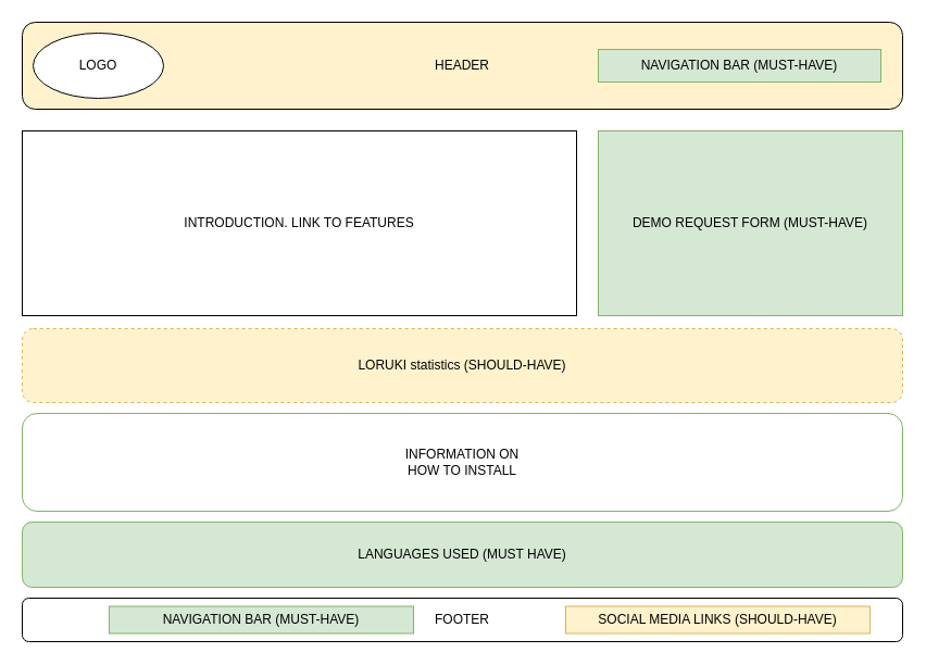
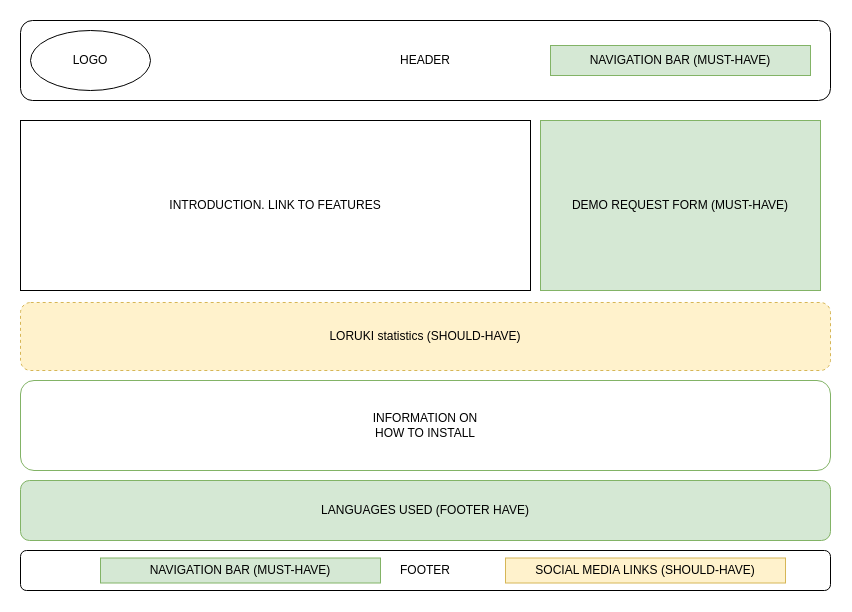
- <mxCell id="2" value="HEADER" style="rounded=1;whiteSpace=wrap;html=1;fillColor=#fff2cc;" vertex="1" parent="1"><mxGeometry x="20" y="20" width="810" height="80" as="geometry" /></mxCell>
+ <mxCell id="2" value="HEADER" style="rounded=1;whiteSpace=wrap;html=1;" vertex="1" parent="1"><mxGeometry x="20" y="20" width="810" height="80" as="geometry" /></mxCell>
- <mxCell id="7" value="DEMO REQUEST FORM (MUST-HAVE)" style="rounded=0;whiteSpace=wrap;html=1;fillColor=#d5e8d4;strokeColor=#82b366;" vertex="1" parent="1"><mxGeometry x="550" y="120" width="280" height="170" as="geometry" /></mxCell>
+ <mxCell id="7" value="DEMO REQUEST FORM (MUST-HAVE)" style="rounded=0;whiteSpace=wrap;html=1;fillColor=#d5e8d4;strokeColor=#82b366;" vertex="1" parent="1"><mxGeometry x="540" y="120" width="280" height="170" as="geometry" /></mxCell>
- <mxCell id="9" value="LANGUAGES USED (MUST HAVE)" style="rounded=1;whiteSpace=wrap;html=1;fillColor=#d5e8d4;strokeColor=#82b366;" vertex="1" parent="1"><mxGeometry x="20" y="480" width="810" height="60" as="geometry" /></mxCell>
+ <mxCell id="9" value="LANGUAGES USED (FOOTER HAVE)" style="rounded=1;whiteSpace=wrap;html=1;fillColor=#d5e8d4;strokeColor=#82b366;" vertex="1" parent="1"><mxGeometry x="20" y="480" width="810" height="60" as="geometry" /></mxCell>
- <mxCell id="10" value="SOCIAL MEDIA LINKS (SHOULD-HAVE)" style="rounded=0;whiteSpace=wrap;html=1;fillColor=#fff2cc;strokeColor=#d6b656;" vertex="1" parent="1"><mxGeometry x="520" y="557.5" width="280" height="25" as="geometry" /></mxCell>
+ <mxCell id="10" value="SOCIAL MEDIA LINKS (SHOULD-HAVE)" style="rounded=0;whiteSpace=wrap;html=1;fillColor=#fff2cc;strokeColor=#d6b656;" vertex="1" parent="1"><mxGeometry x="505" y="557.5" width="280" height="25" as="geometry" /></mxCell>
